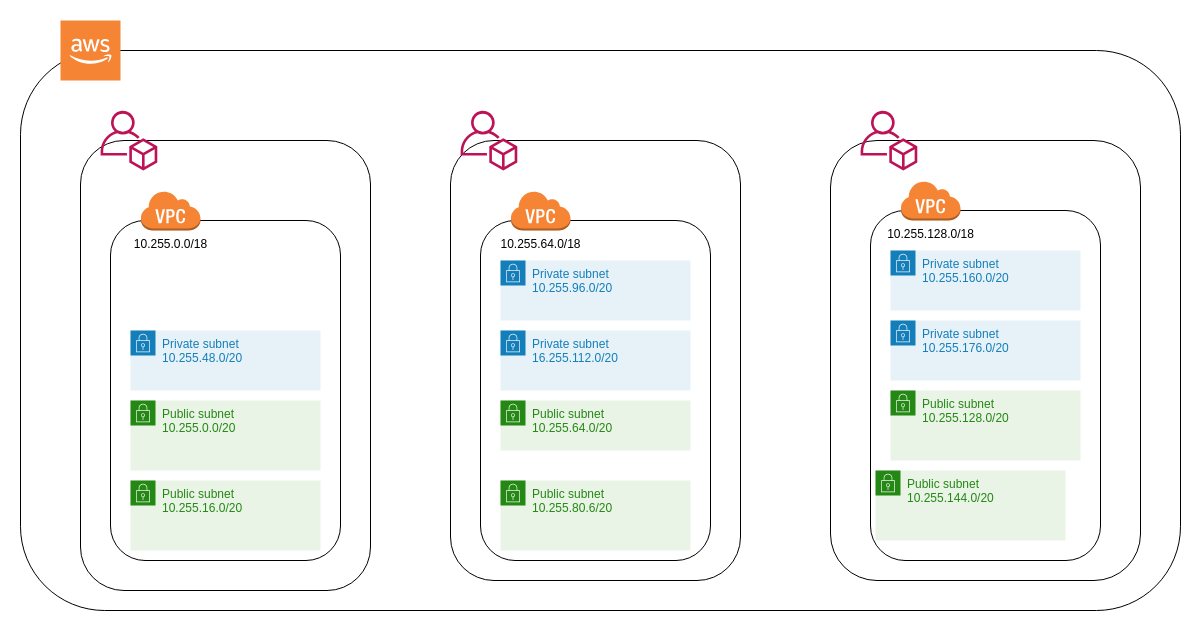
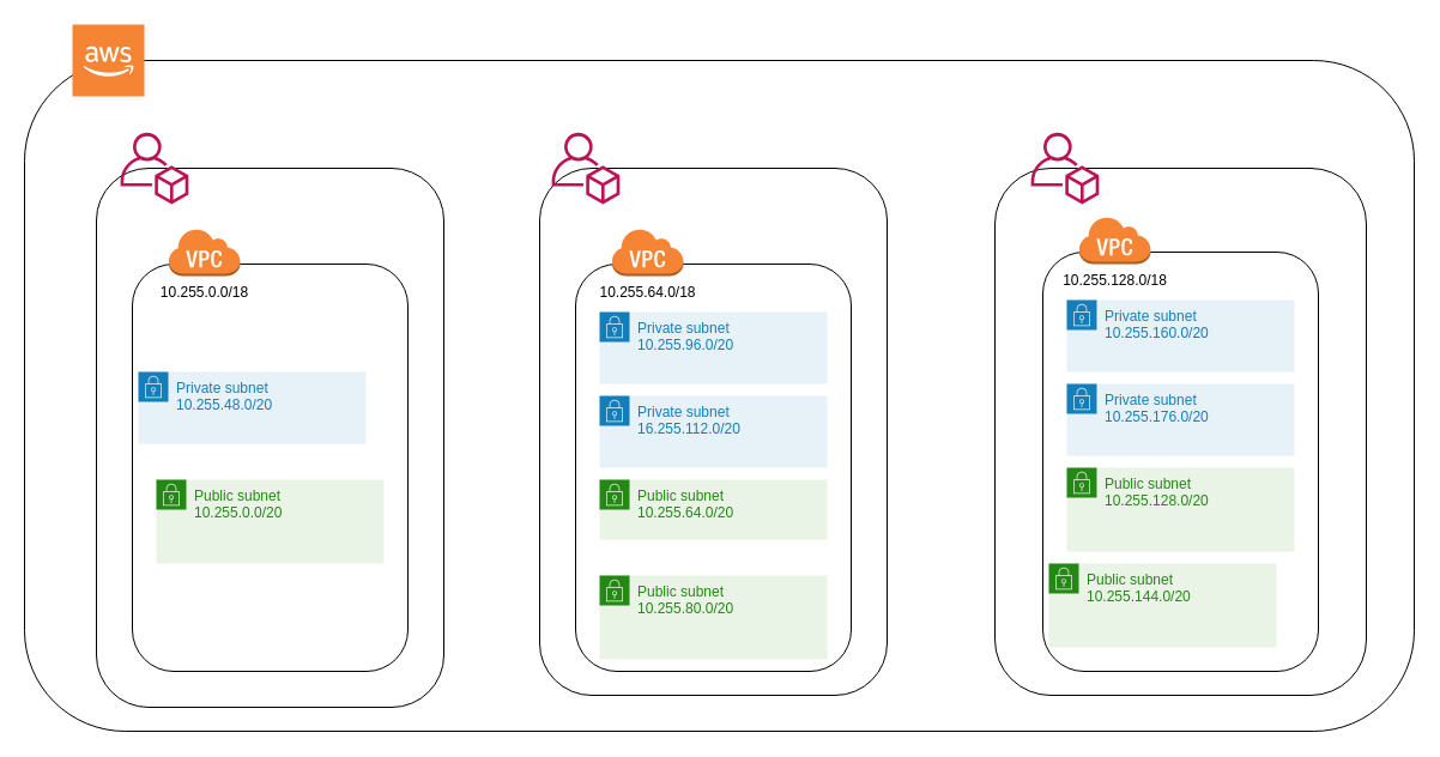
- <mxCell id="16" value="Private subnet&lt;br&gt;10.255.48.0/20" style="points=[[0,0],[0.25,0],[0.5,0],[0.75,0],[1,0],[1,0.25],[1,0.5],[1,0.75],[1,1],[0.75,1],[0.5,1],[0.25,1],[0,1],[0,0.75],[0,0.5],[0,0.25]];outlineConnect=0;gradientColor=none;html=1;whiteSpace=wrap;fontSize=12;fontStyle=0;shape=mxgraph.aws4.group;grIcon=mxgraph.aws4.group_security_group;grStroke=0;strokeColor=#147EBA;fillColor=#E6F2F8;verticalAlign=top;align=left;spacingLeft=30;fontColor=#147EBA;dashed=0;" vertex="1" parent="1"><mxGeometry x="130" y="330" width="190" height="60" as="geometry" /></mxCell>
+ <mxCell id="16" value="Private subnet&lt;br&gt;10.255.48.0/20" style="points=[[0,0],[0.25,0],[0.5,0],[0.75,0],[1,0],[1,0.25],[1,0.5],[1,0.75],[1,1],[0.75,1],[0.5,1],[0.25,1],[0,1],[0,0.75],[0,0.5],[0,0.25]];outlineConnect=0;gradientColor=none;html=1;whiteSpace=wrap;fontSize=12;fontStyle=0;shape=mxgraph.aws4.group;grIcon=mxgraph.aws4.group_security_group;grStroke=0;strokeColor=#147EBA;fillColor=#E6F2F8;verticalAlign=top;align=left;spacingLeft=30;fontColor=#147EBA;dashed=0;" vertex="1" parent="1"><mxGeometry x="115" y="310" width="190" height="60" as="geometry" /></mxCell>
- <mxCell id="22" value="Public subnet&lt;br&gt;10.255.80.6/20" style="points=[[0,0],[0.25,0],[0.5,0],[0.75,0],[1,0],[1,0.25],[1,0.5],[1,0.75],[1,1],[0.75,1],[0.5,1],[0.25,1],[0,1],[0,0.75],[0,0.5],[0,0.25]];outlineConnect=0;gradientColor=none;html=1;whiteSpace=wrap;fontSize=12;fontStyle=0;shape=mxgraph.aws4.group;grIcon=mxgraph.aws4.group_security_group;grStroke=0;strokeColor=#248814;fillColor=#E9F3E6;verticalAlign=top;align=left;spacingLeft=30;fontColor=#248814;dashed=0;" vertex="1" parent="1"><mxGeometry x="500" y="480" width="190" height="70" as="geometry" /></mxCell>
+ <mxCell id="22" value="Public subnet&lt;br&gt;10.255.80.0/20" style="points=[[0,0],[0.25,0],[0.5,0],[0.75,0],[1,0],[1,0.25],[1,0.5],[1,0.75],[1,1],[0.75,1],[0.5,1],[0.25,1],[0,1],[0,0.75],[0,0.5],[0,0.25]];outlineConnect=0;gradientColor=none;html=1;whiteSpace=wrap;fontSize=12;fontStyle=0;shape=mxgraph.aws4.group;grIcon=mxgraph.aws4.group_security_group;grStroke=0;strokeColor=#248814;fillColor=#E9F3E6;verticalAlign=top;align=left;spacingLeft=30;fontColor=#248814;dashed=0;" vertex="1" parent="1"><mxGeometry x="500" y="480" width="190" height="70" as="geometry" /></mxCell>
- <mxCell id="18" value="Public subnet&lt;br&gt;10.255.16.0/20" style="points=[[0,0],[0.25,0],[0.5,0],[0.75,0],[1,0],[1,0.25],[1,0.5],[1,0.75],[1,1],[0.75,1],[0.5,1],[0.25,1],[0,1],[0,0.75],[0,0.5],[0,0.25]];outlineConnect=0;gradientColor=none;html=1;whiteSpace=wrap;fontSize=12;fontStyle=0;shape=mxgraph.aws4.group;grIcon=mxgraph.aws4.group_security_group;grStroke=0;strokeColor=#248814;fillColor=#E9F3E6;verticalAlign=top;align=left;spacingLeft=30;fontColor=#248814;dashed=0;" vertex="1" parent="1"><mxGeometry x="130" y="480" width="190" height="70" as="geometry" /></mxCell>
